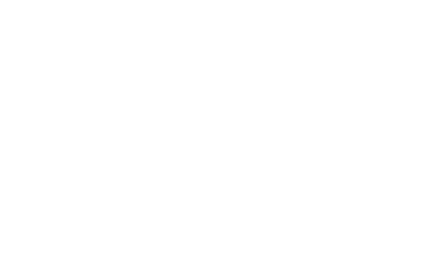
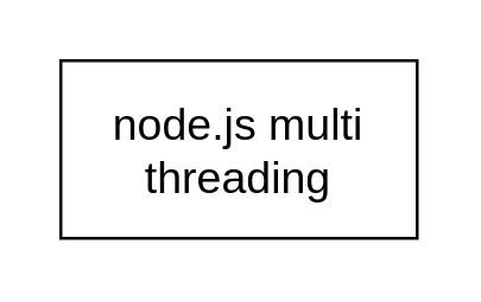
+ <mxCell id="2" value="&lt;font style=&quot;font-size: 15px;&quot;&gt;node.js multi threading&lt;/font&gt;" style="rounded=0;whiteSpace=wrap;html=1;" vertex="1" parent="1"><mxGeometry x="20" y="20" width="120" height="60" as="geometry" /></mxCell>
